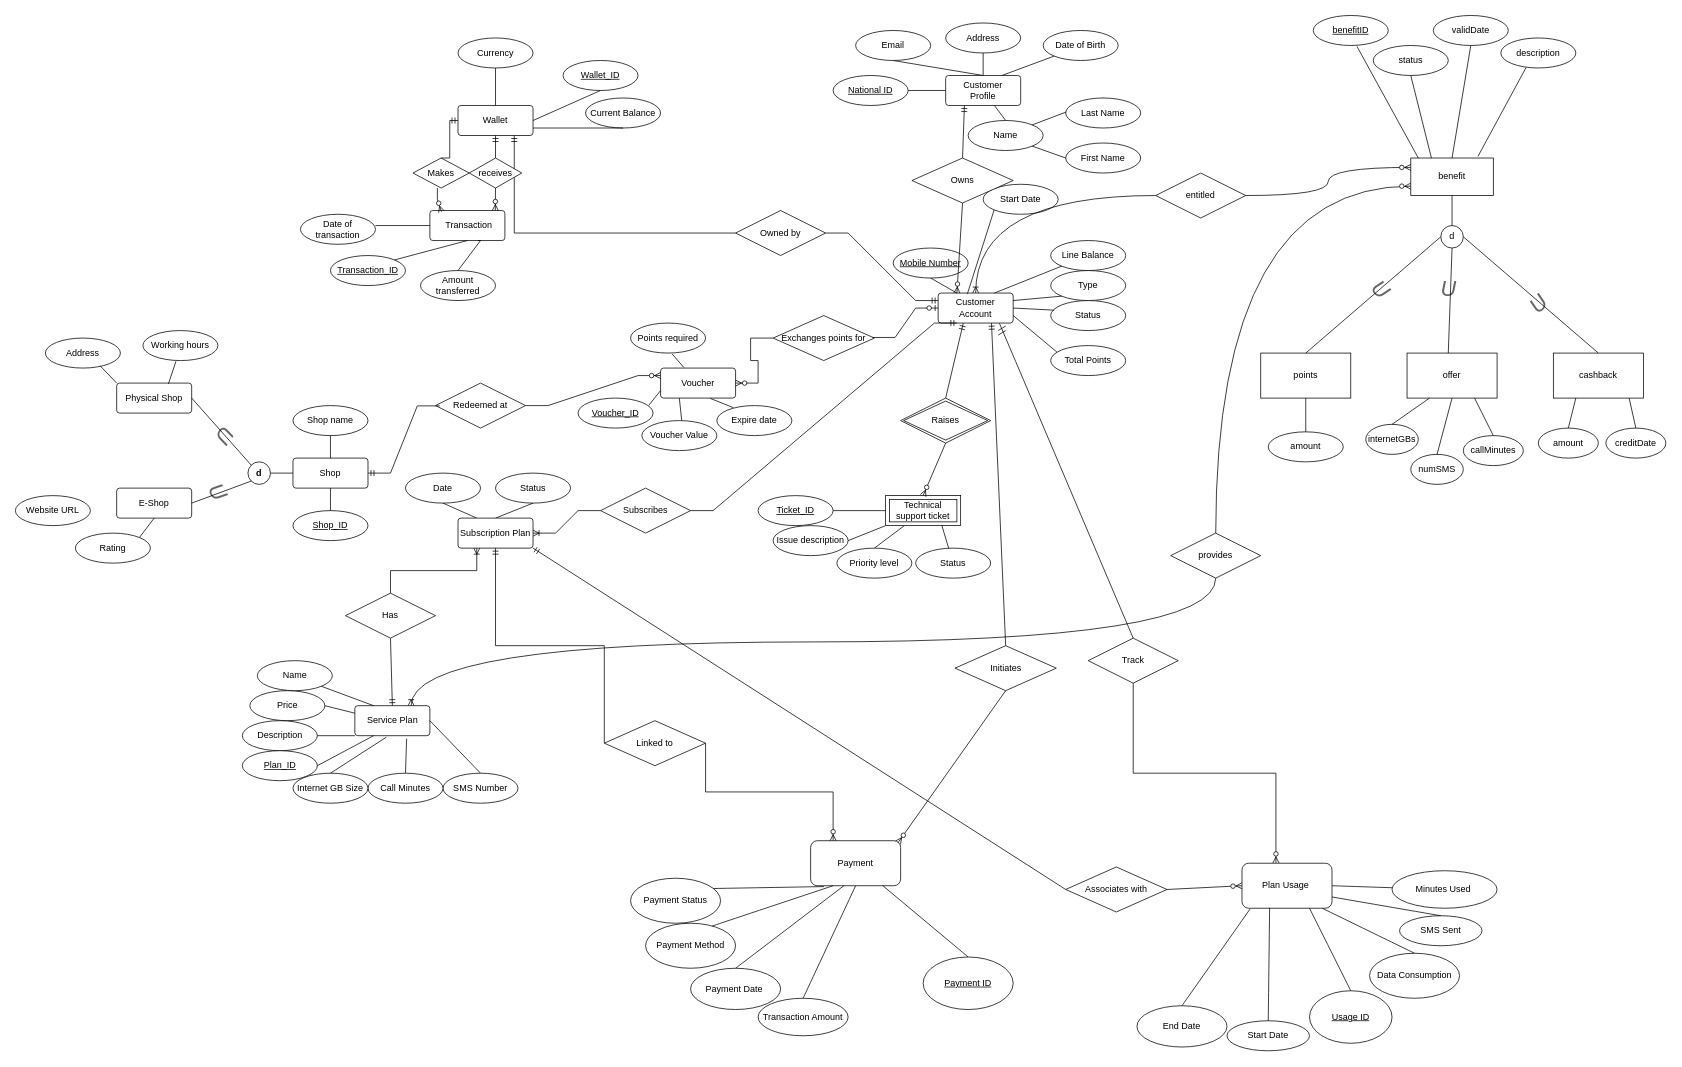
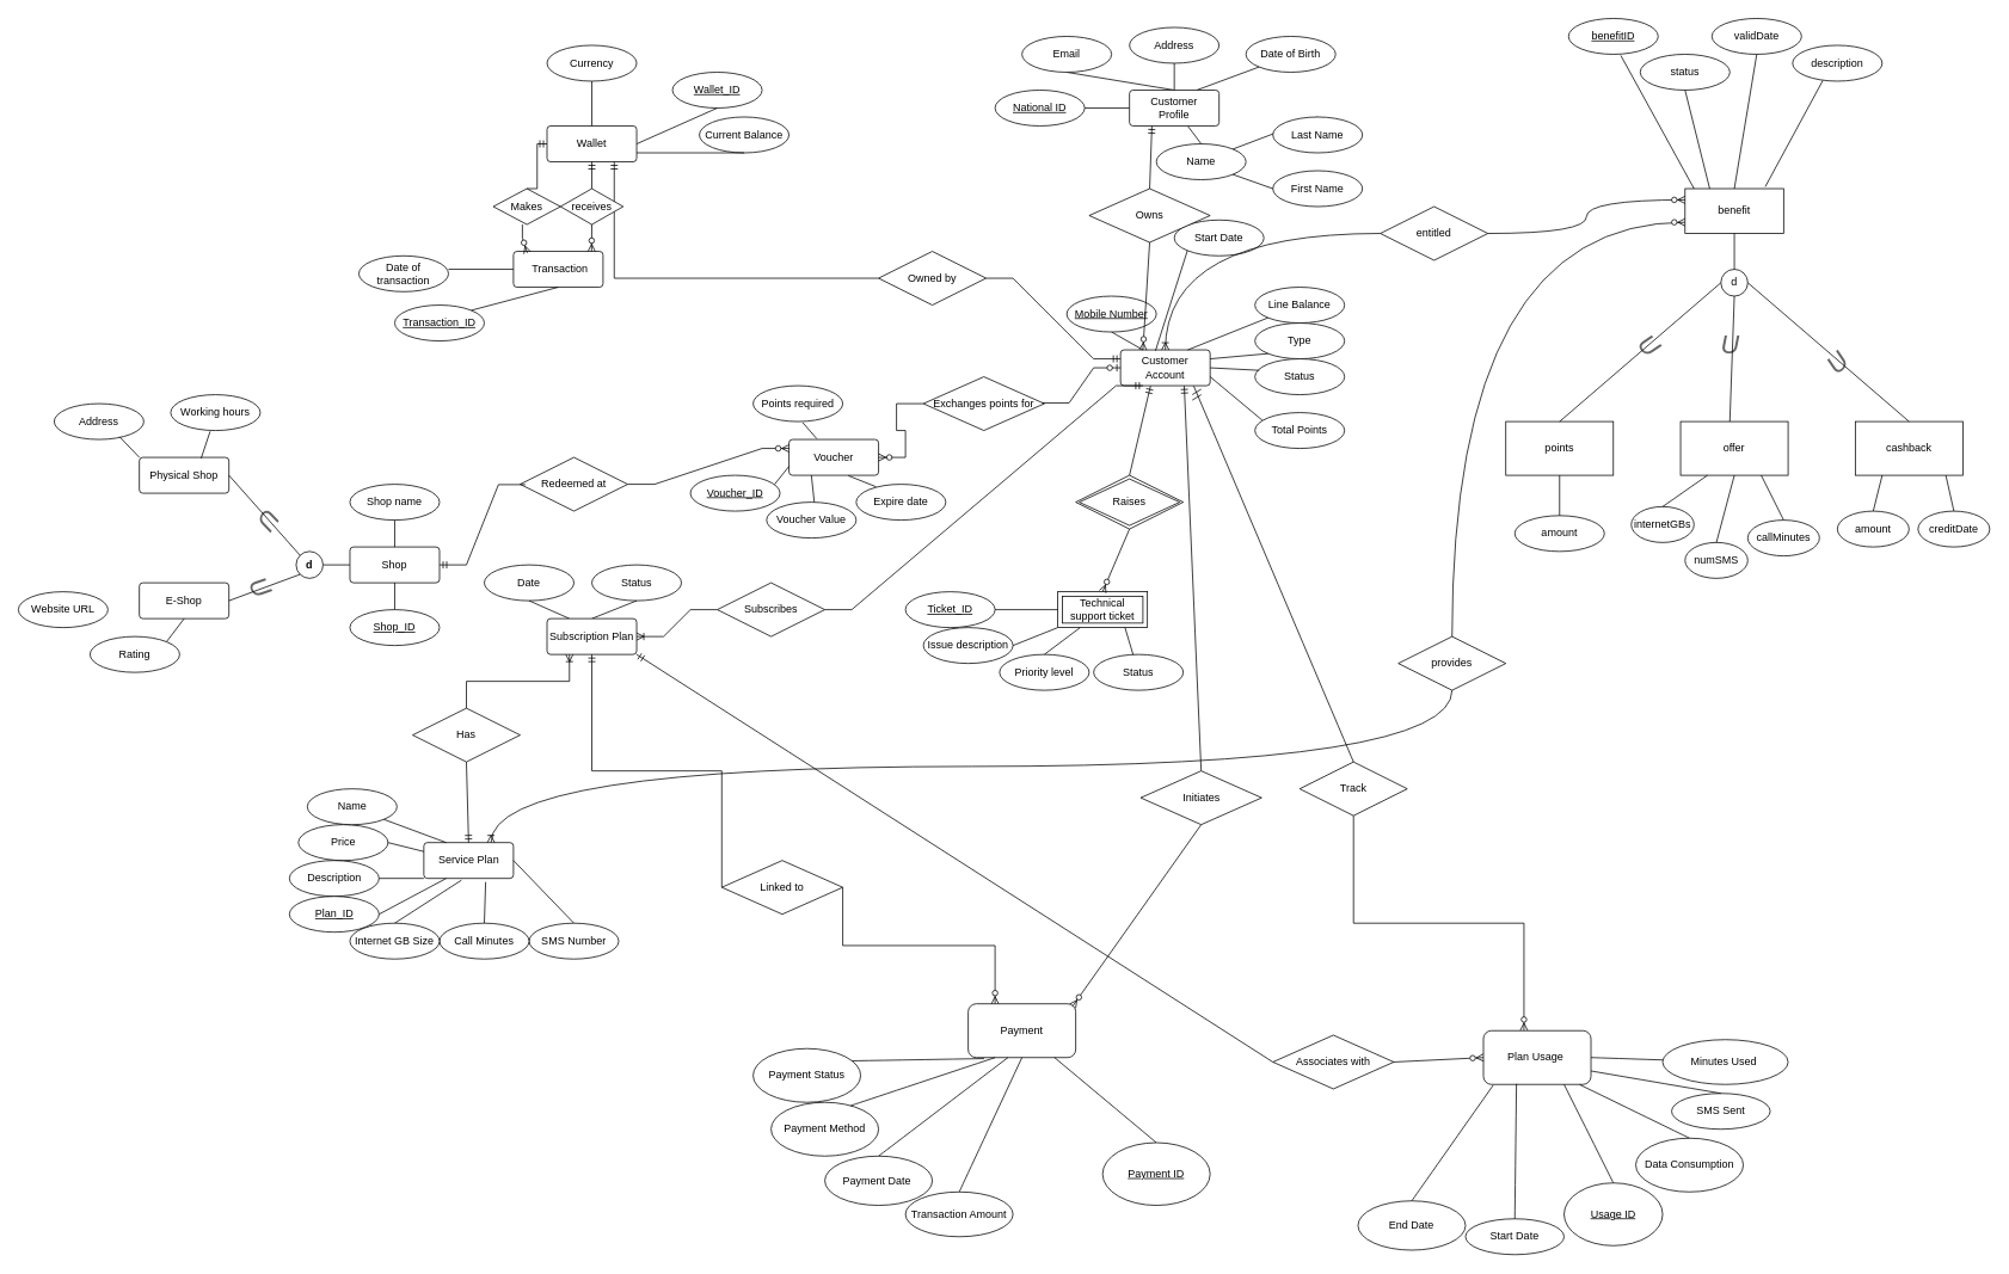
- <mxCell id="48" value="" style="endArrow=none;html=1;rounded=0;entryX=0.5;entryY=0;entryDx=0;entryDy=0;exitX=0.638;exitY=1;exitDx=0;exitDy=0;exitPerimeter=0;" parent="1" source="14" target="19" edge="1"><mxGeometry relative="1" as="geometry"><mxPoint x="302.5" y="294.33" as="sourcePoint" /><mxPoint x="342.5" y="295" as="targetPoint" /><Array as="points"><mxPoint x="640" y="320" /></Array></mxGeometry></mxCell>
- <mxCell id="19" value="Amount transferred" style="ellipse;whiteSpace=wrap;html=1;align=center;" parent="1" vertex="1"><mxGeometry x="560" y="360" width="100" height="40" as="geometry" /></mxCell>
